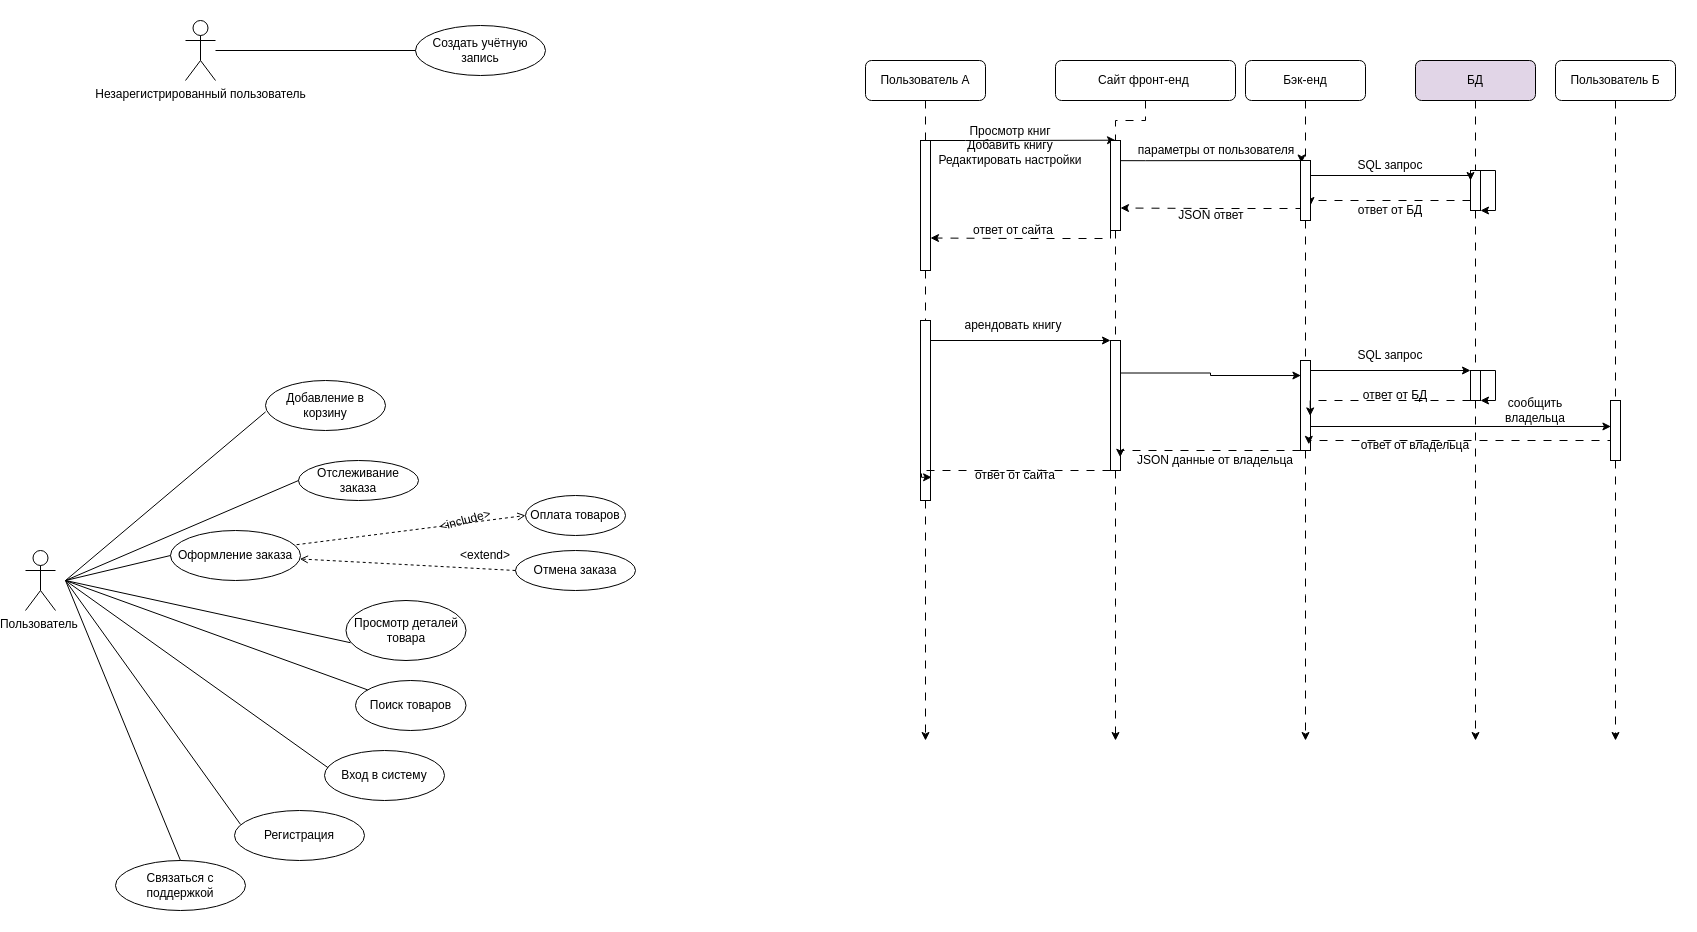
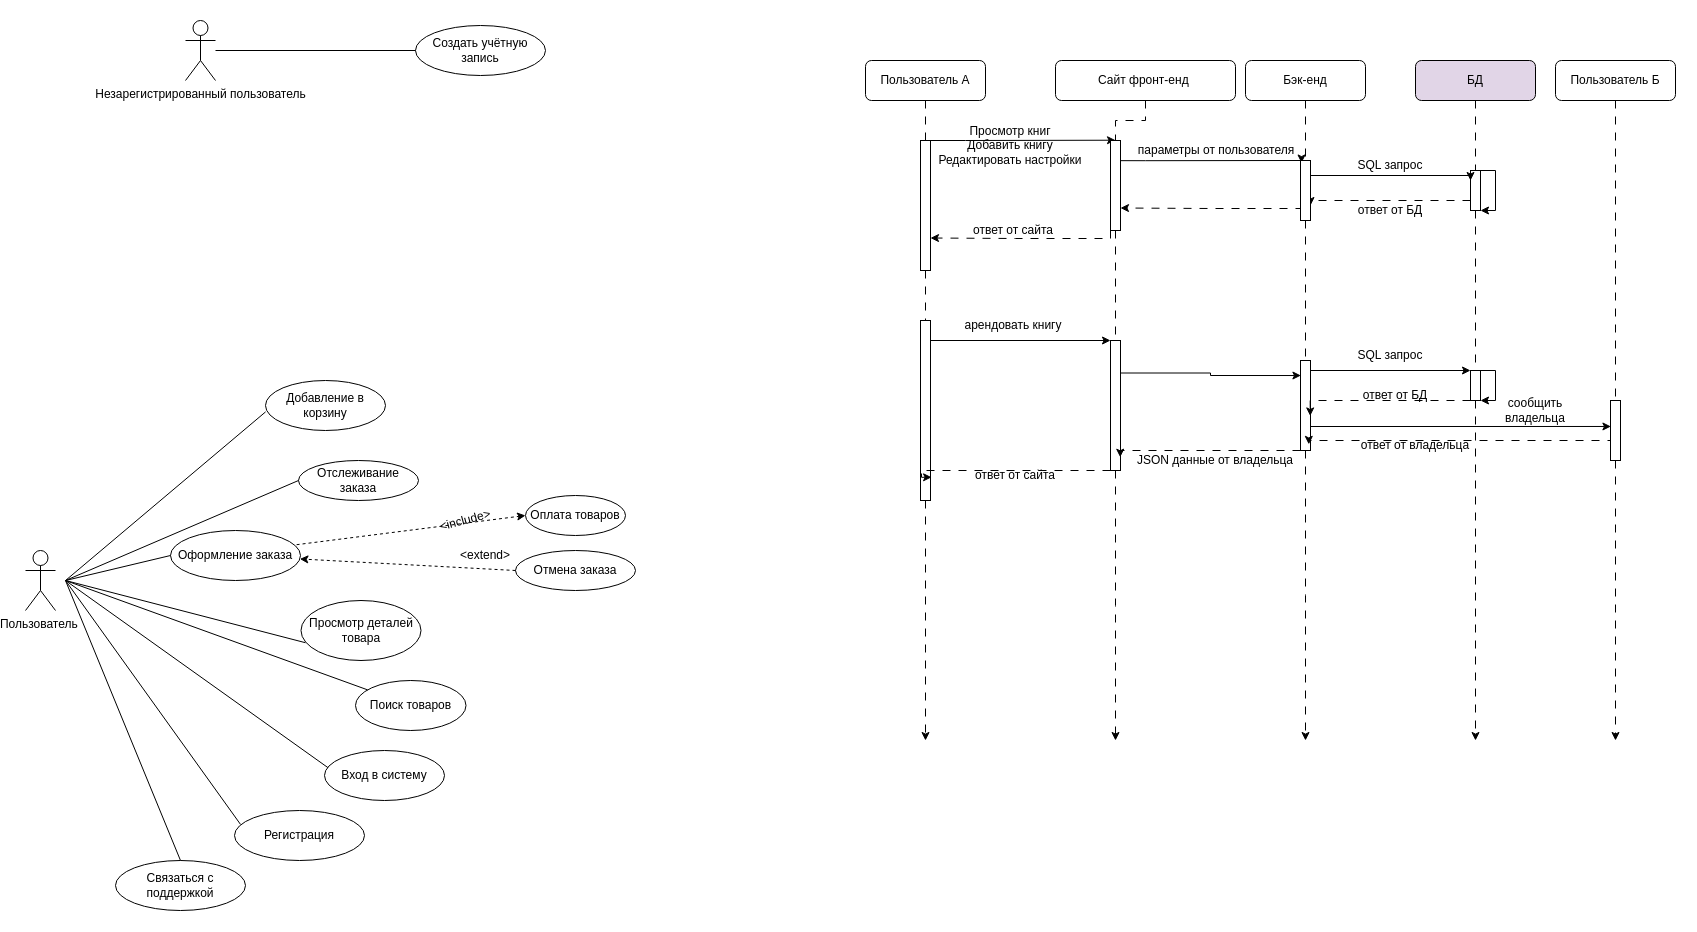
- <mxCell id="51" value="JSON ответ" style="text;html=1;strokeColor=none;fillColor=none;align=center;verticalAlign=middle;whiteSpace=wrap;rounded=0;" vertex="1" parent="1"><mxGeometry x="1151" y="190" width="110" height="50" as="geometry" /></mxCell>
- <mxCell id="68" value="" style="endArrow=open;html=1;rounded=0;dashed=1;exitX=0.97;exitY=0.284;exitDx=0;exitDy=0;exitPerimeter=0;entryX=0;entryY=0.5;entryDx=0;entryDy=0;" edge="1" parent="1" source="71" target="70"><mxGeometry width="50" height="50" relative="1" as="geometry"><mxPoint x="599" y="630" as="sourcePoint" /><mxPoint x="529" y="630" as="targetPoint" /></mxGeometry></mxCell>
+ <mxCell id="68" value="" style="endArrow=classic;html=1;rounded=0;dashed=1;exitX=0.97;exitY=0.284;exitDx=0;exitDy=0;exitPerimeter=0;entryX=0;entryY=0.5;entryDx=0;entryDy=0;" edge="1" parent="1" source="71" target="70"><mxGeometry width="50" height="50" relative="1" as="geometry"><mxPoint x="599" y="630" as="sourcePoint" /><mxPoint x="529" y="630" as="targetPoint" /></mxGeometry></mxCell>
- <mxCell id="83" value="" style="endArrow=open;html=1;rounded=0;dashed=1;exitX=0;exitY=0.5;exitDx=0;exitDy=0;" edge="1" parent="1" source="65" target="71"><mxGeometry width="50" height="50" relative="1" as="geometry"><mxPoint x="436" y="554" as="sourcePoint" /><mxPoint x="530" y="525" as="targetPoint" /></mxGeometry></mxCell>
+ <mxCell id="83" value="" style="endArrow=classic;html=1;rounded=0;dashed=1;exitX=0;exitY=0.5;exitDx=0;exitDy=0;" edge="1" parent="1" source="65" target="71"><mxGeometry width="50" height="50" relative="1" as="geometry"><mxPoint x="436" y="554" as="sourcePoint" /><mxPoint x="530" y="525" as="targetPoint" /></mxGeometry></mxCell>
- <mxCell id="63" value="Просмотр деталей товара" style="ellipse;whiteSpace=wrap;html=1;" vertex="1" parent="1"><mxGeometry x="340.5" y="600" width="120" height="60" as="geometry" /></mxCell>
+ <mxCell id="63" value="Просмотр деталей товара" style="ellipse;whiteSpace=wrap;html=1;" vertex="1" parent="1"><mxGeometry x="295.5" y="600" width="120" height="60" as="geometry" /></mxCell>
